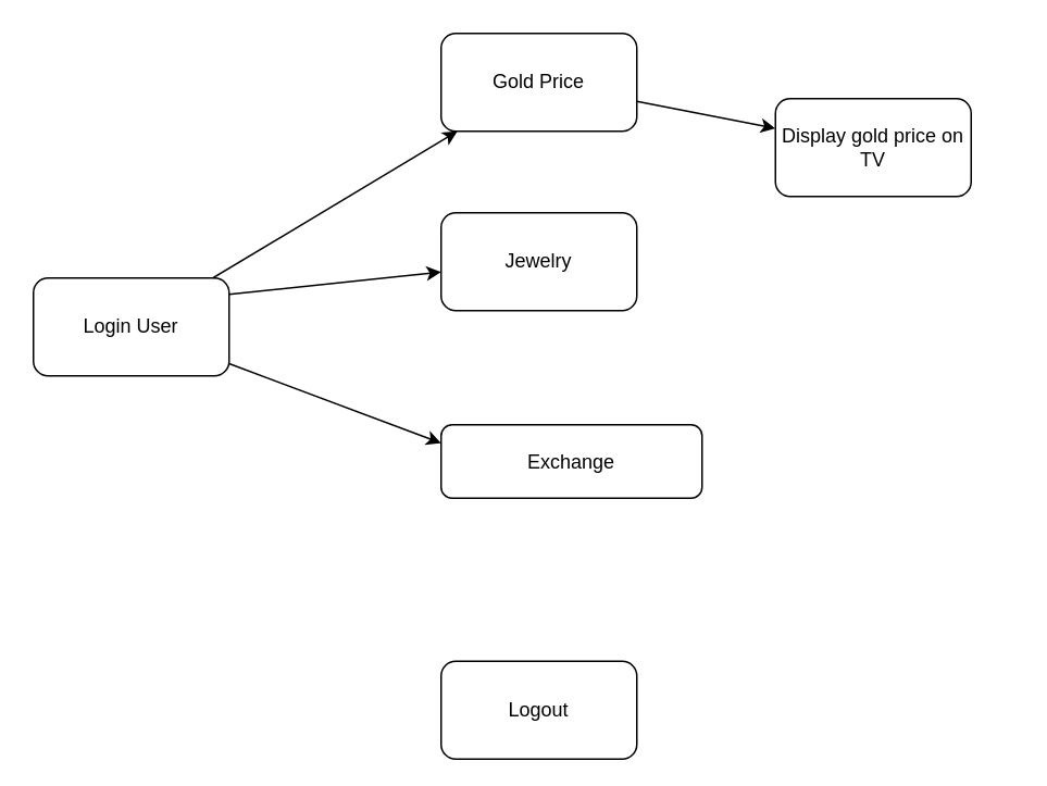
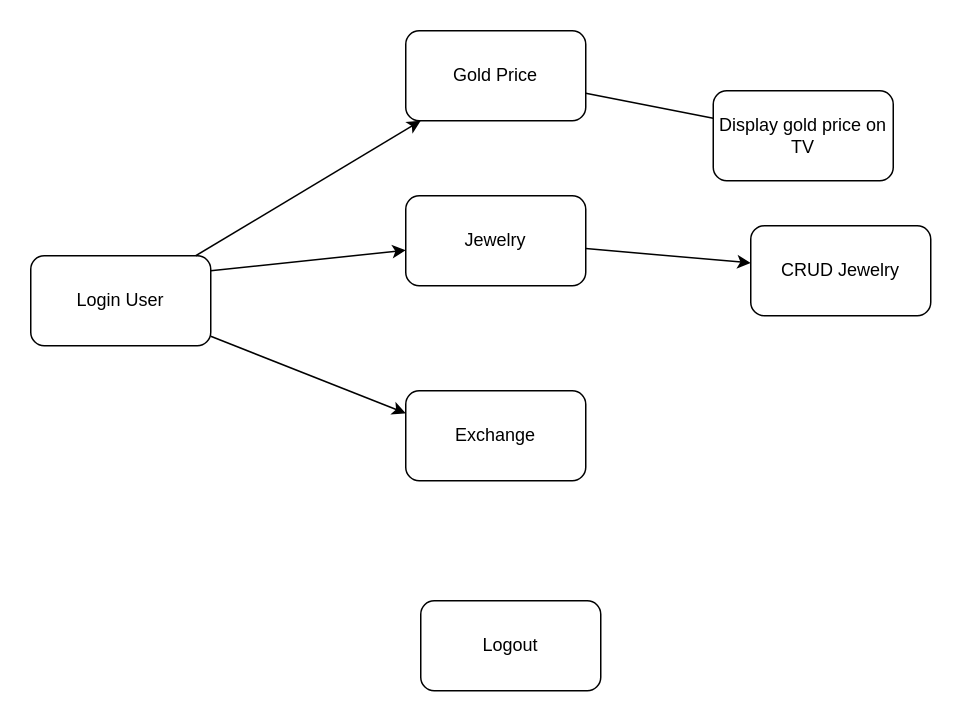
- <mxCell id="7" value="" style="endArrow=classic;html=1;rounded=0;" parent="1" source="2" target="6" edge="1"><mxGeometry width="50" height="50" relative="1" as="geometry"><mxPoint x="390" y="290" as="sourcePoint" /><mxPoint x="440" y="240" as="targetPoint" /></mxGeometry></mxCell>
+ <mxCell id="7" value="" style="endArrow=none;html=1;rounded=0;" parent="1" source="2" target="6" edge="1"><mxGeometry width="50" height="50" relative="1" as="geometry"><mxPoint x="390" y="290" as="sourcePoint" /><mxPoint x="440" y="240" as="targetPoint" /></mxGeometry></mxCell>
+ <mxCell id="9" value="" style="endArrow=classic;html=1;rounded=0;" parent="1" source="3" target="8" edge="1"><mxGeometry width="50" height="50" relative="1" as="geometry"><mxPoint x="390" y="290" as="sourcePoint" /><mxPoint x="440" y="240" as="targetPoint" /></mxGeometry></mxCell>
+ <mxCell id="8" value="CRUD Jewelry" style="rounded=1;whiteSpace=wrap;html=1;" parent="1" vertex="1"><mxGeometry x="500" y="150" width="120" height="60" as="geometry" /></mxCell>
- <mxCell id="4" value="Exchange" style="rounded=1;whiteSpace=wrap;html=1;" parent="1" vertex="1"><mxGeometry x="270" y="260" width="160" height="45" as="geometry" /></mxCell>
+ <mxCell id="4" value="Exchange" style="rounded=1;whiteSpace=wrap;html=1;" parent="1" vertex="1"><mxGeometry x="270" y="260" width="120" height="60" as="geometry" /></mxCell>
- <mxCell id="5" value="Logout" style="rounded=1;whiteSpace=wrap;html=1;" parent="1" vertex="1"><mxGeometry x="270" y="405" width="120" height="60" as="geometry" /></mxCell>
+ <mxCell id="5" value="Logout" style="rounded=1;whiteSpace=wrap;html=1;" parent="1" vertex="1"><mxGeometry x="280" y="400" width="120" height="60" as="geometry" /></mxCell>
